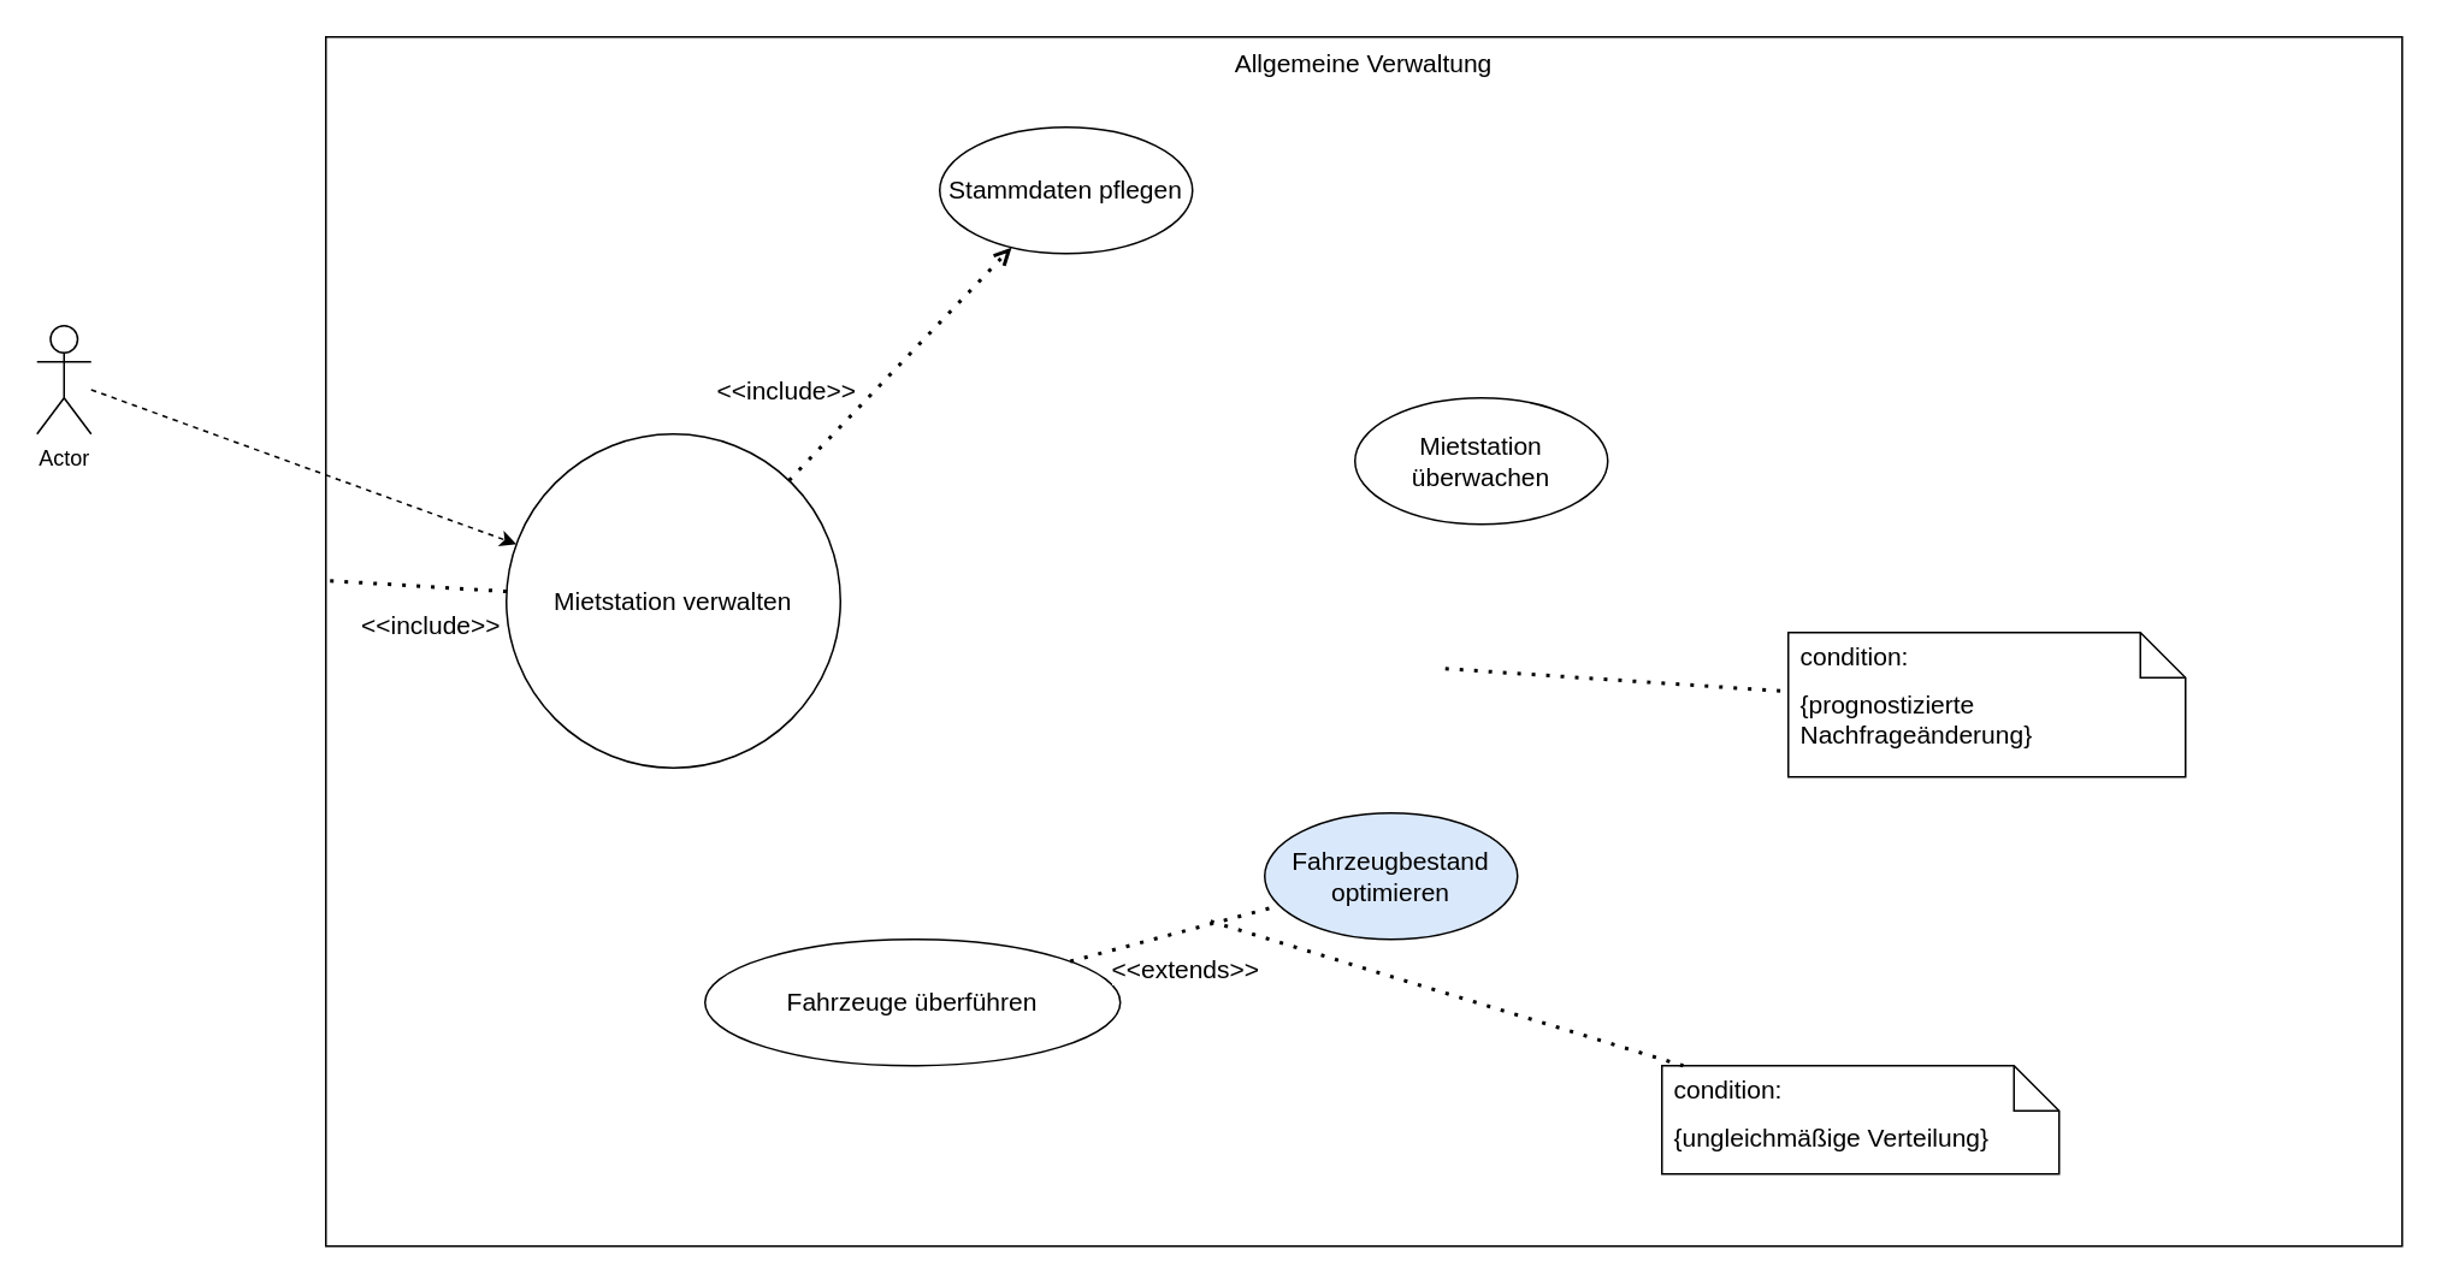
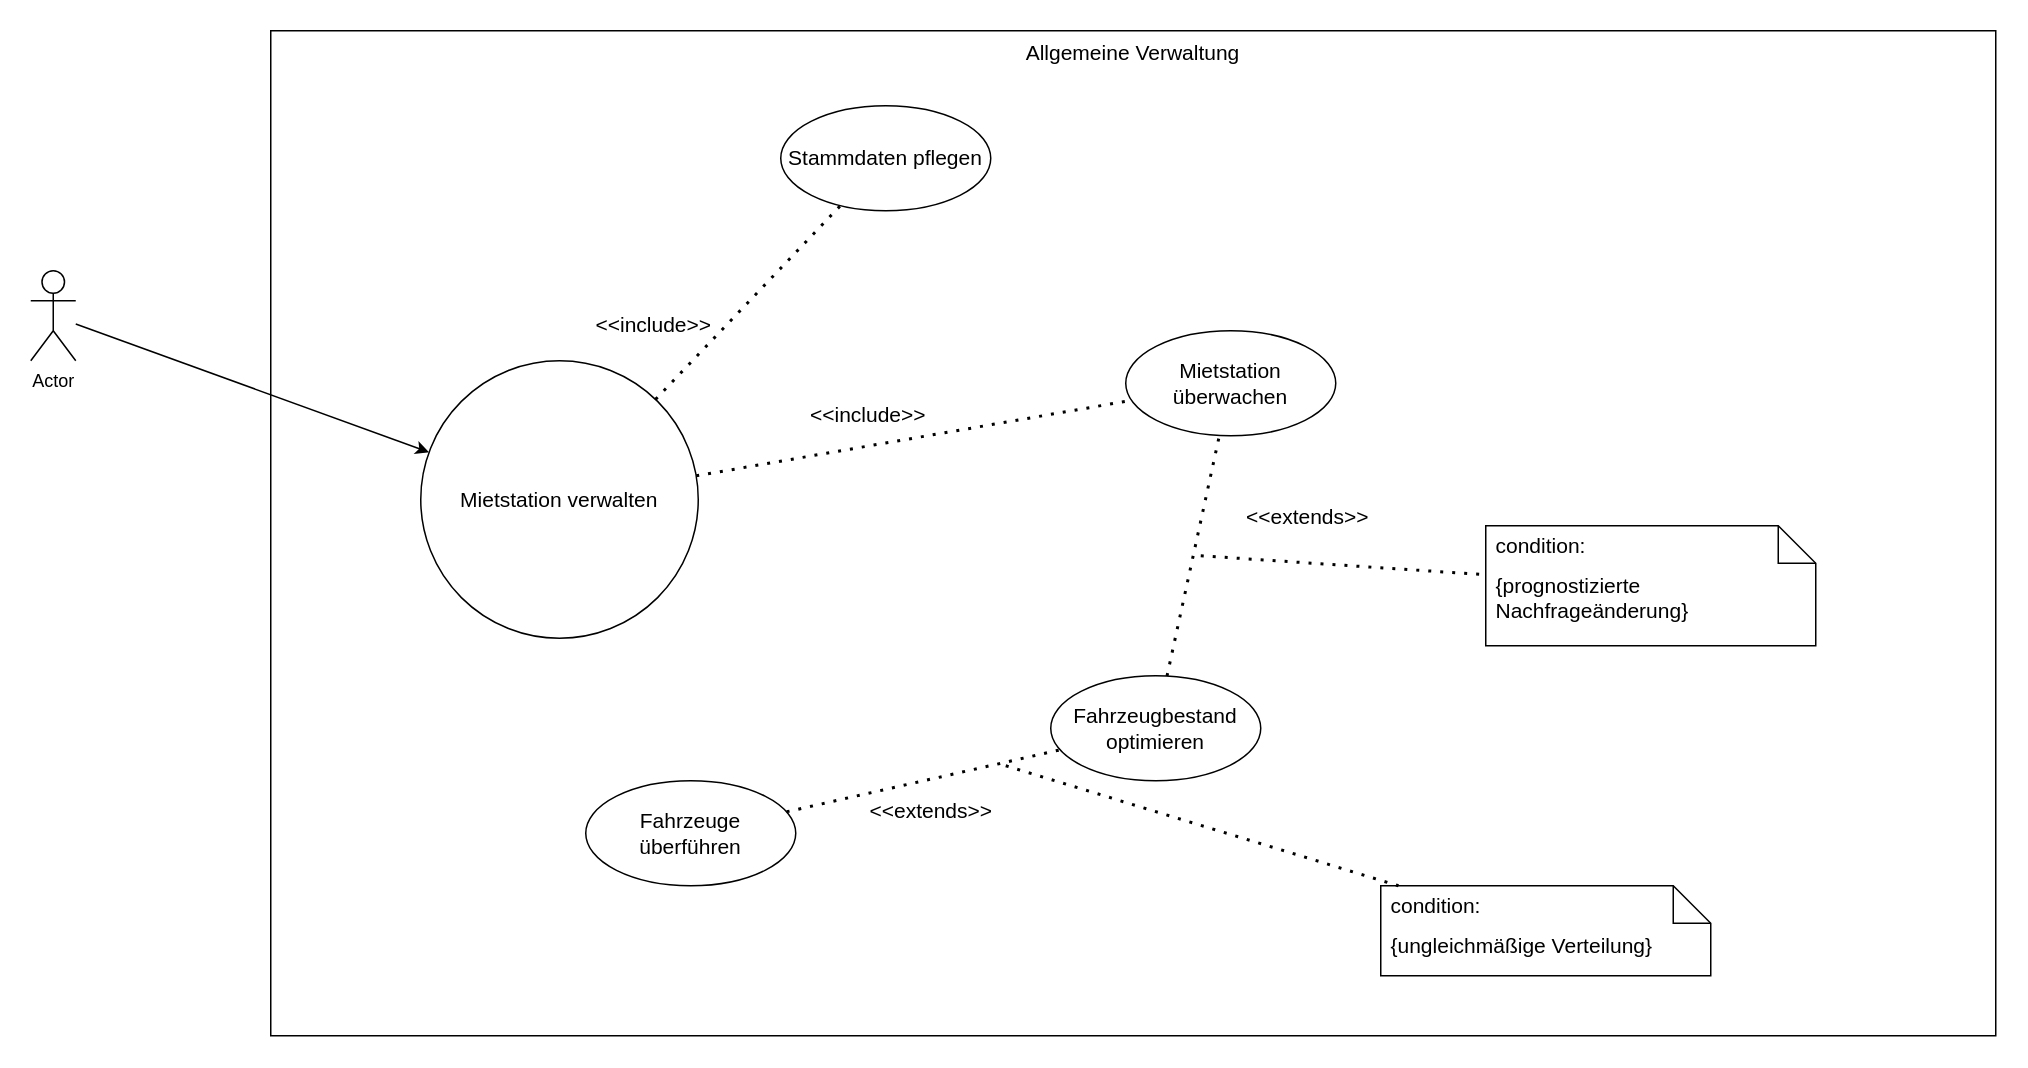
- <mxCell id="9" value="&amp;lt;&amp;lt;include&amp;gt;&amp;gt;" style="endArrow=open;dashed=1;html=1;dashPattern=1 3;strokeWidth=2;rounded=0;fontSize=14;" edge="1" parent="1" source="14" target="4"><mxGeometry x="-0.603" y="36" width="50" height="50" relative="1" as="geometry"><mxPoint x="477.727" y="210" as="sourcePoint" /><mxPoint x="670" y="370" as="targetPoint" /><mxPoint as="offset" /></mxGeometry></mxCell>
+ <mxCell id="9" value="&amp;lt;&amp;lt;include&amp;gt;&amp;gt;" style="endArrow=none;dashed=1;html=1;dashPattern=1 3;strokeWidth=2;rounded=0;fontSize=14;" edge="1" parent="1" source="14" target="4"><mxGeometry x="-0.603" y="36" width="50" height="50" relative="1" as="geometry"><mxPoint x="477.727" y="210" as="sourcePoint" /><mxPoint x="670" y="370" as="targetPoint" /><mxPoint as="offset" /></mxGeometry></mxCell>
- <mxCell id="5" value="" style="endArrow=classic;html=1;rounded=0;fontSize=14;dashed=1;" edge="1" parent="1" source="2" target="14"><mxGeometry width="50" height="50" relative="1" as="geometry"><mxPoint x="620" y="420" as="sourcePoint" /><mxPoint x="240" y="249.861" as="targetPoint" /></mxGeometry></mxCell>
+ <mxCell id="5" value="" style="endArrow=classic;html=1;rounded=0;fontSize=14;" edge="1" parent="1" source="2" target="14"><mxGeometry width="50" height="50" relative="1" as="geometry"><mxPoint x="620" y="420" as="sourcePoint" /><mxPoint x="240" y="249.861" as="targetPoint" /></mxGeometry></mxCell>
- <mxCell id="10" value="&amp;lt;&amp;lt;include&amp;gt;&amp;gt;" style="endArrow=none;dashed=1;html=1;dashPattern=1 3;strokeWidth=2;rounded=0;fontSize=14;" edge="1" parent="1" source="14" target="3"><mxGeometry x="-0.183" y="21" width="50" height="50" relative="1" as="geometry"><mxPoint x="550" y="278.133" as="sourcePoint" /><mxPoint x="670" y="370" as="targetPoint" /><mxPoint as="offset" /></mxGeometry></mxCell>
+ <mxCell id="10" value="&amp;lt;&amp;lt;include&amp;gt;&amp;gt;" style="endArrow=none;dashed=1;html=1;dashPattern=1 3;strokeWidth=2;rounded=0;fontSize=14;" edge="1" parent="1" source="14" target="6"><mxGeometry x="-0.183" y="21" width="50" height="50" relative="1" as="geometry"><mxPoint x="550" y="278.133" as="sourcePoint" /><mxPoint x="670" y="370" as="targetPoint" /><mxPoint as="offset" /></mxGeometry></mxCell>
+ <mxCell id="12" value="" style="endArrow=none;dashed=1;html=1;dashPattern=1 3;strokeWidth=2;rounded=0;fontSize=14;" edge="1" parent="1" source="7" target="6"><mxGeometry width="50" height="50" relative="1" as="geometry"><mxPoint x="620" y="420" as="sourcePoint" /><mxPoint x="536.707" y="350" as="targetPoint" /></mxGeometry></mxCell>
+ <mxCell id="13" value="&amp;lt;&amp;lt;extends&amp;gt;&amp;gt;" style="edgeLabel;html=1;align=center;verticalAlign=middle;resizable=0;points=[];fontSize=14;" vertex="1" connectable="0" parent="12"><mxGeometry x="-0.104" y="-2" relative="1" as="geometry"><mxPoint x="75" y="-35" as="offset" /></mxGeometry></mxCell>
- <mxCell id="7" value="Fahrzeugbestand optimieren" style="ellipse;whiteSpace=wrap;html=1;fontSize=14;fillColor=#dae8fc;" vertex="1" parent="1"><mxGeometry x="700" y="450" width="140" height="70" as="geometry" /></mxCell>
+ <mxCell id="7" value="Fahrzeugbestand optimieren" style="ellipse;whiteSpace=wrap;html=1;fontSize=14;" vertex="1" parent="1"><mxGeometry x="700" y="450" width="140" height="70" as="geometry" /></mxCell>
- <mxCell id="8" value="Fahrzeuge überführen" style="ellipse;whiteSpace=wrap;html=1;fontSize=14;" vertex="1" parent="1"><mxGeometry x="390" y="520" width="230" height="70" as="geometry" /></mxCell>
+ <mxCell id="8" value="Fahrzeuge überführen" style="ellipse;whiteSpace=wrap;html=1;fontSize=14;" vertex="1" parent="1"><mxGeometry x="390" y="520" width="140" height="70" as="geometry" /></mxCell>
